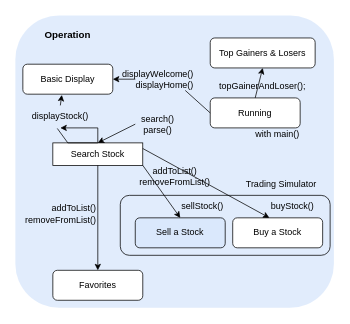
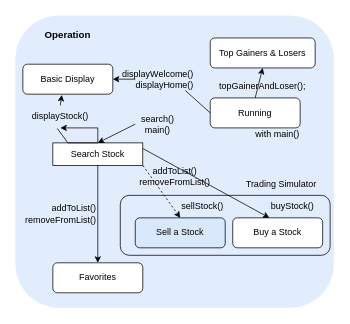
- <mxCell id="17" value="search()&lt;br&gt;parse()" style="text;html=1;strokeColor=none;fillColor=none;align=center;verticalAlign=middle;whiteSpace=wrap;rounded=0;opacity=80;" vertex="1" parent="1"><mxGeometry x="180" y="150" width="60" height="30" as="geometry" /></mxCell>
+ <mxCell id="17" value="search()&lt;br&gt;main()" style="text;html=1;strokeColor=none;fillColor=none;align=center;verticalAlign=middle;whiteSpace=wrap;rounded=0;opacity=80;" vertex="1" parent="1"><mxGeometry x="180" y="150" width="60" height="30" as="geometry" /></mxCell>
- <mxCell id="21" value="" style="endArrow=classic;html=1;rounded=0;entryX=0.5;entryY=0;entryDx=0;entryDy=0;exitX=1;exitY=1;exitDx=0;exitDy=0;" edge="1" parent="1" source="6" target="3"><mxGeometry width="50" height="50" relative="1" as="geometry"><mxPoint x="90" y="230" as="sourcePoint" /><mxPoint x="240" y="260" as="targetPoint" /></mxGeometry></mxCell>
+ <mxCell id="21" value="" style="endArrow=classic;html=1;rounded=0;entryX=0.5;entryY=0;entryDx=0;entryDy=0;exitX=1;exitY=1;exitDx=0;exitDy=0;dashed=1;" edge="1" parent="1" source="6" target="3"><mxGeometry width="50" height="50" relative="1" as="geometry"><mxPoint x="90" y="230" as="sourcePoint" /><mxPoint x="240" y="260" as="targetPoint" /></mxGeometry></mxCell>
- <mxCell id="25" value="Favorites" style="rounded=1;whiteSpace=wrap;html=1;" vertex="1" parent="1"><mxGeometry x="70" y="360" width="120" height="40" as="geometry" /></mxCell>
+ <mxCell id="25" value="Favorites" style="rounded=1;whiteSpace=wrap;html=1;" vertex="1" parent="1"><mxGeometry x="70" y="350" width="120" height="40" as="geometry" /></mxCell>
